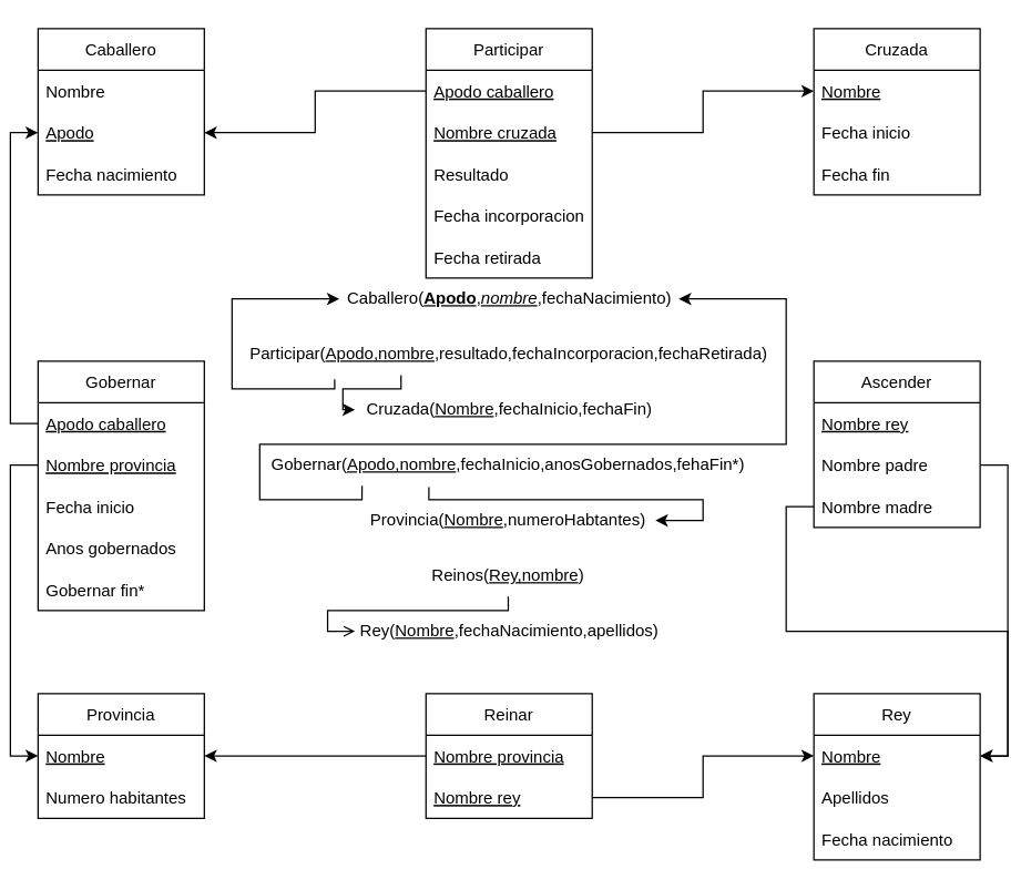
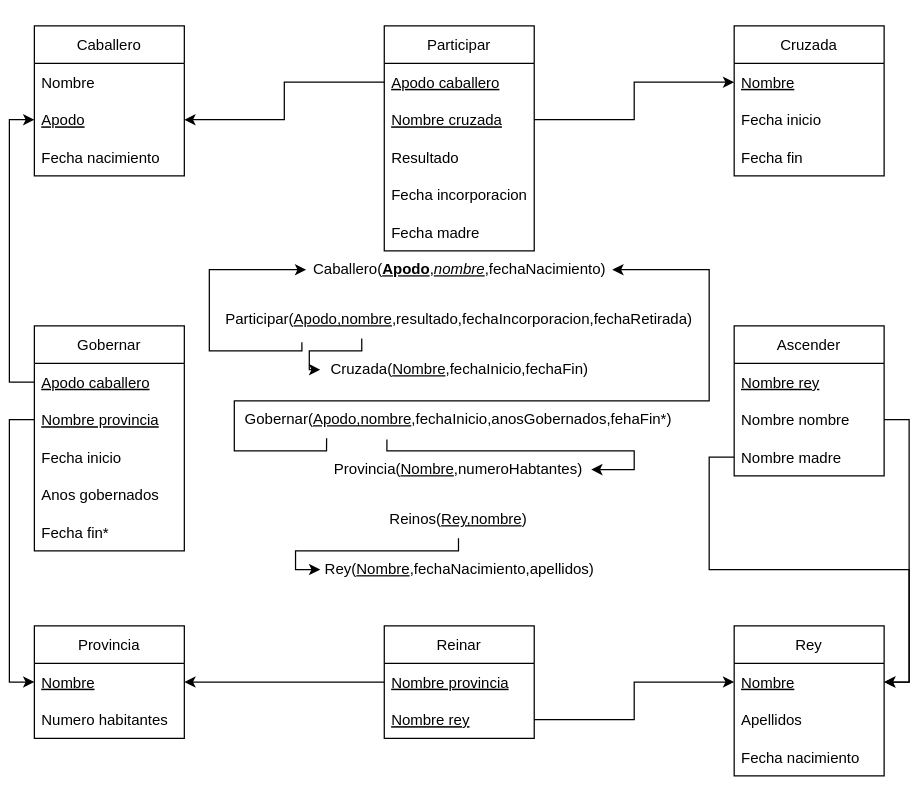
- <mxCell id="22" value="Fecha retirada" style="text;strokeColor=none;fillColor=none;align=left;verticalAlign=middle;spacingLeft=4;spacingRight=4;overflow=hidden;points=[[0,0.5],[1,0.5]];portConstraint=eastwest;rotatable=0;rounded=0;" parent="17" vertex="1"><mxGeometry y="150" width="120" height="30" as="geometry" /></mxCell>
+ <mxCell id="22" value="Fecha madre" style="text;strokeColor=none;fillColor=none;align=left;verticalAlign=middle;spacingLeft=4;spacingRight=4;overflow=hidden;points=[[0,0.5],[1,0.5]];portConstraint=eastwest;rotatable=0;rounded=0;" parent="17" vertex="1"><mxGeometry y="150" width="120" height="30" as="geometry" /></mxCell>
- <mxCell id="38" value="Nombre padre" style="text;align=left;verticalAlign=middle;spacingLeft=4;spacingRight=4;overflow=hidden;rotatable=0;points=[[0,0.5],[1,0.5]];portConstraint=eastwest;rounded=0;" vertex="1" parent="36"><mxGeometry y="60" width="120" height="30" as="geometry" /></mxCell>
+ <mxCell id="38" value="Nombre nombre" style="text;align=left;verticalAlign=middle;spacingLeft=4;spacingRight=4;overflow=hidden;rotatable=0;points=[[0,0.5],[1,0.5]];portConstraint=eastwest;rounded=0;" vertex="1" parent="36"><mxGeometry y="60" width="120" height="30" as="geometry" /></mxCell>
- <mxCell id="28" value="Gobernar fin*" style="text;strokeColor=none;fillColor=none;align=left;verticalAlign=middle;spacingLeft=4;spacingRight=4;overflow=hidden;points=[[0,0.5],[1,0.5]];portConstraint=eastwest;rotatable=0;rounded=0;" parent="23" vertex="1"><mxGeometry y="150" width="120" height="30" as="geometry" /></mxCell>
+ <mxCell id="28" value="Fecha fin*" style="text;strokeColor=none;fillColor=none;align=left;verticalAlign=middle;spacingLeft=4;spacingRight=4;overflow=hidden;points=[[0,0.5],[1,0.5]];portConstraint=eastwest;rotatable=0;rounded=0;" parent="23" vertex="1"><mxGeometry y="150" width="120" height="30" as="geometry" /></mxCell>
- <mxCell id="53" style="edgeStyle=orthogonalEdgeStyle;rounded=0;orthogonalLoop=1;jettySize=auto;html=1;exitX=0.5;exitY=1;exitDx=0;exitDy=0;entryX=0;entryY=0.5;entryDx=0;entryDy=0;fontSize=12;endArrow=open;" edge="1" parent="1" source="54" target="55"><mxGeometry relative="1" as="geometry"><Array as="points"><mxPoint x="360" y="440" /><mxPoint x="229" y="440" /><mxPoint x="229" y="455" /></Array></mxGeometry></mxCell>
+ <mxCell id="53" style="edgeStyle=orthogonalEdgeStyle;rounded=0;orthogonalLoop=1;jettySize=auto;html=1;exitX=0.5;exitY=1;exitDx=0;exitDy=0;entryX=0;entryY=0.5;entryDx=0;entryDy=0;fontSize=12;" edge="1" parent="1" source="54" target="55"><mxGeometry relative="1" as="geometry"><Array as="points"><mxPoint x="360" y="440" /><mxPoint x="229" y="440" /><mxPoint x="229" y="455" /></Array></mxGeometry></mxCell>
